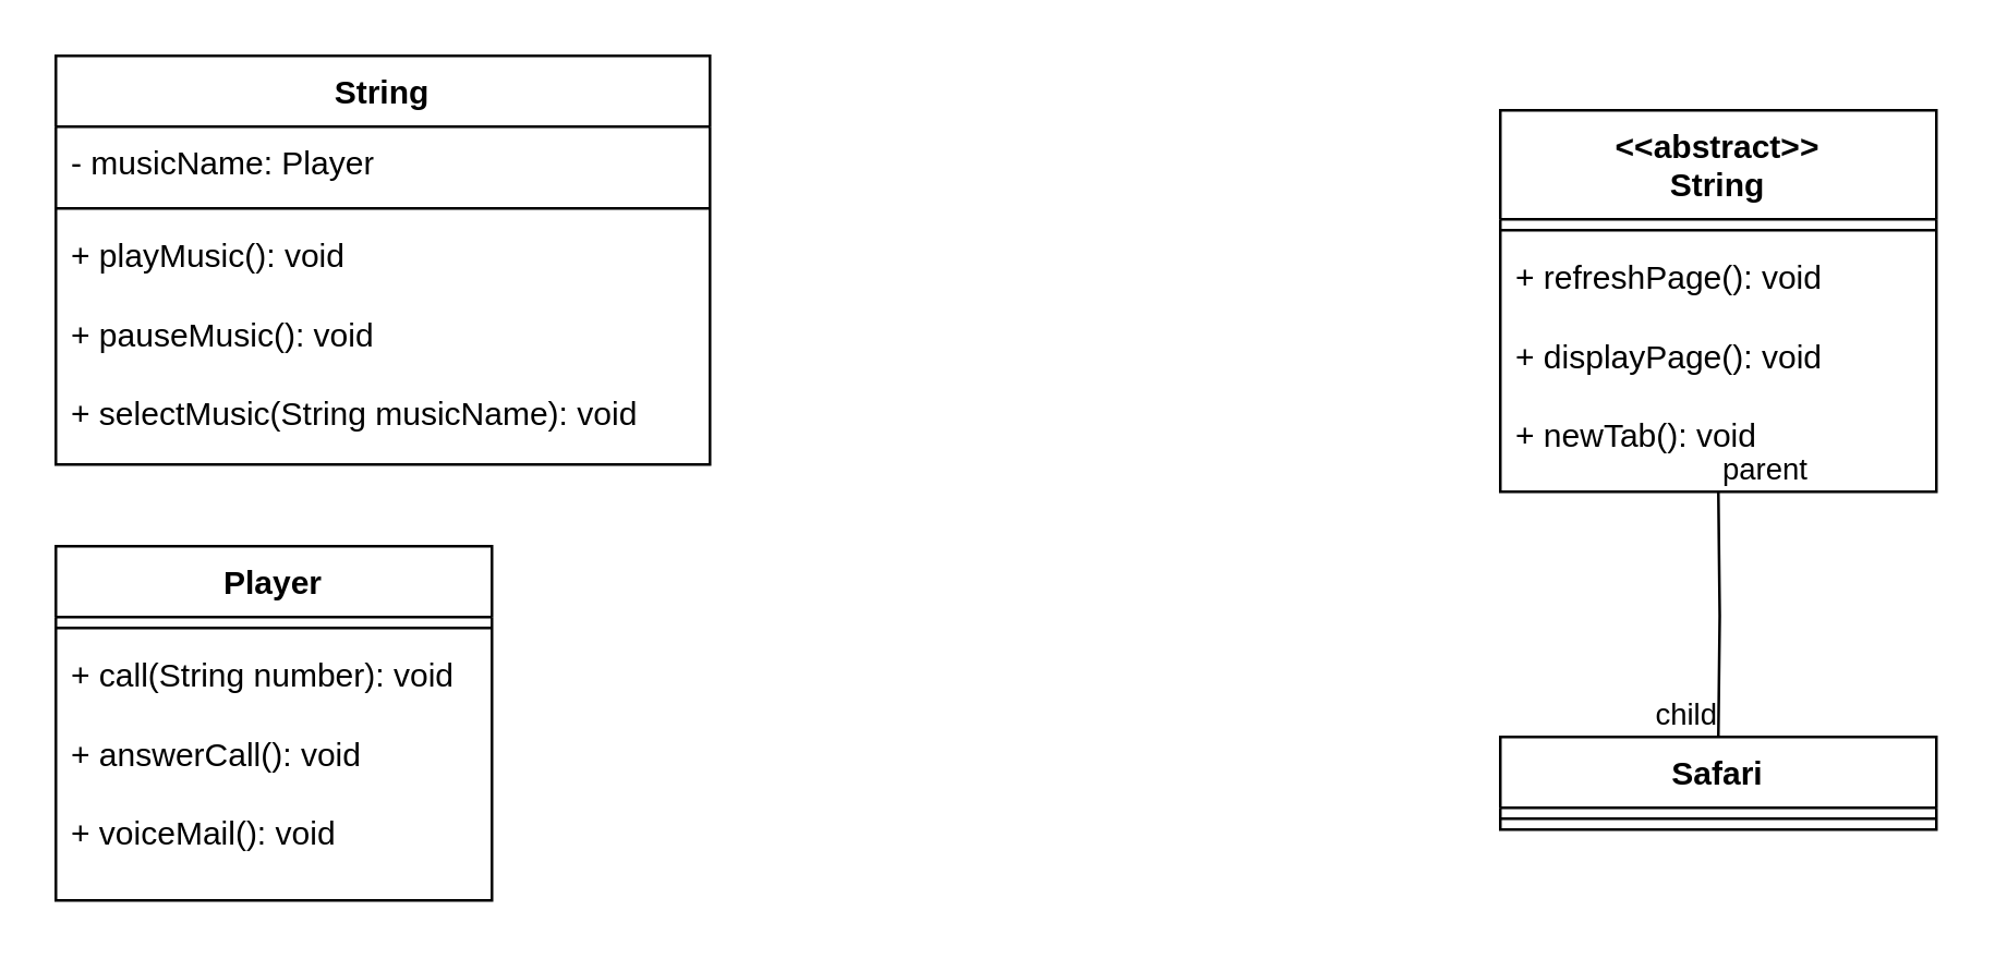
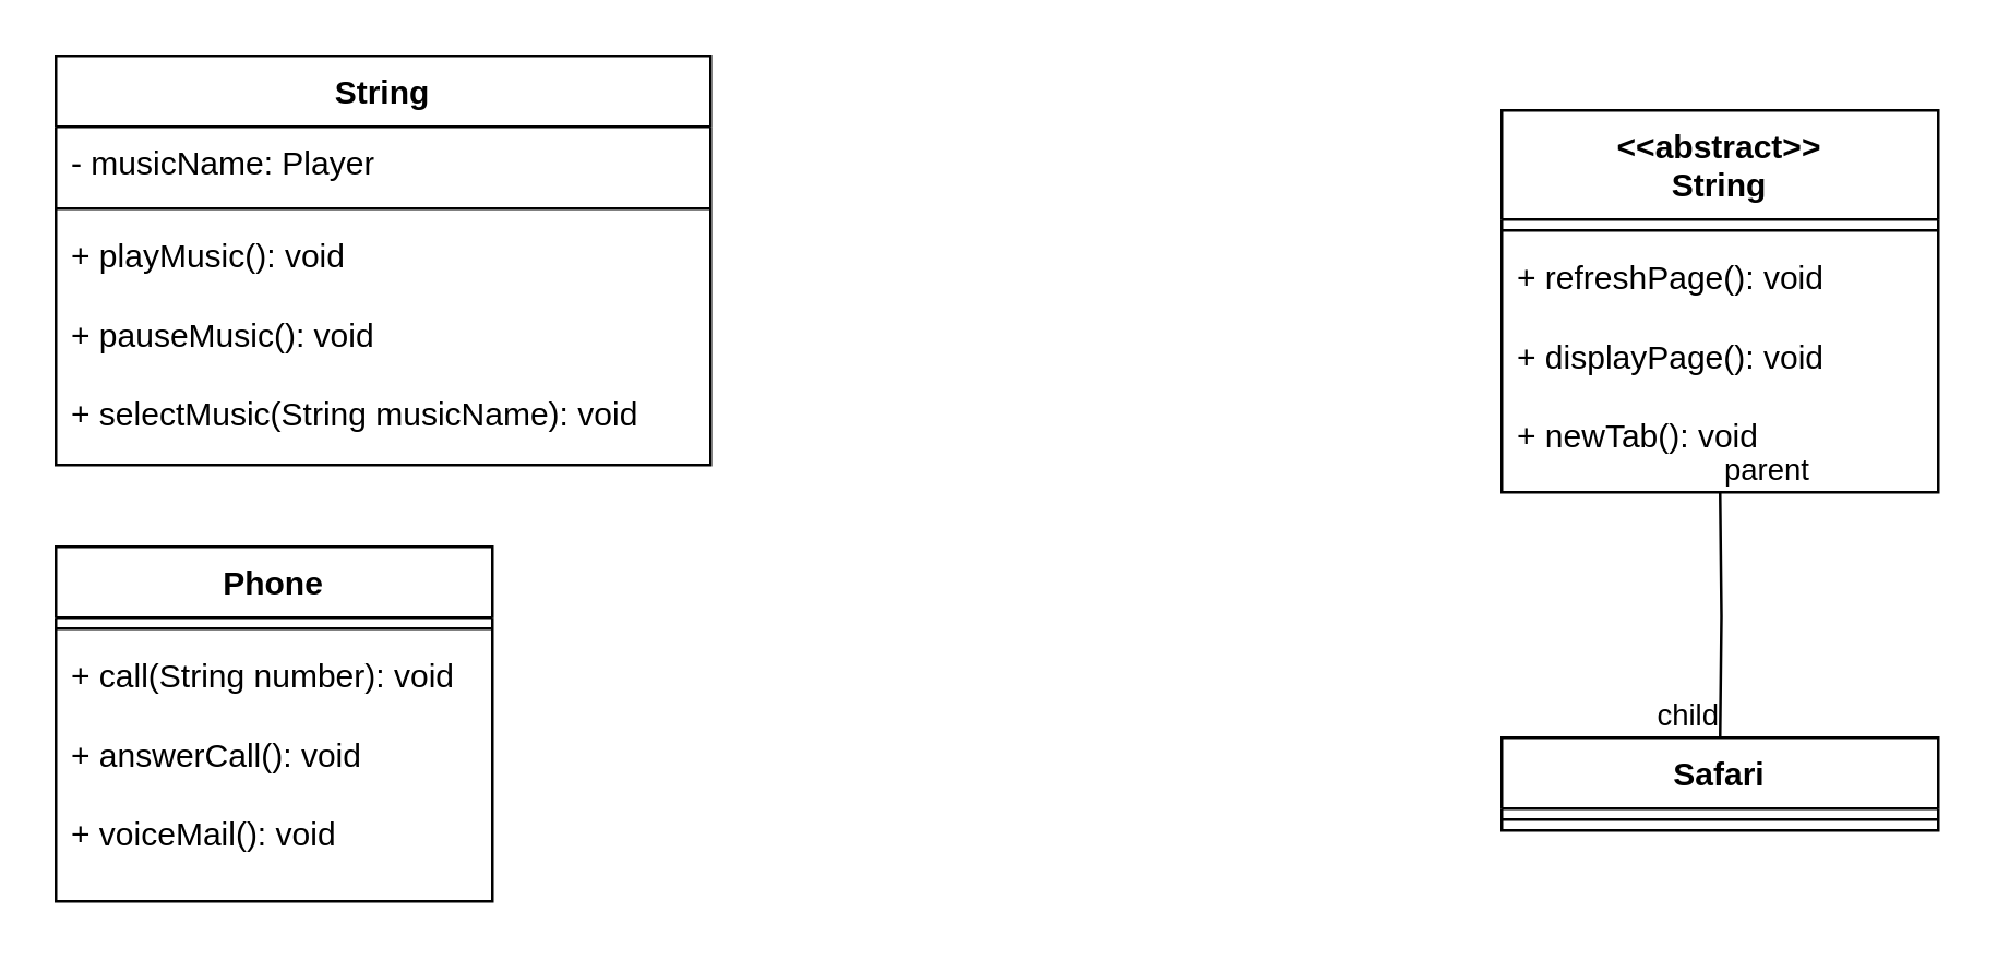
- <mxCell id="10" value="Player" style="swimlane;fontStyle=1;align=center;verticalAlign=top;childLayout=stackLayout;horizontal=1;startSize=26;horizontalStack=0;resizeParent=1;resizeParentMax=0;resizeLast=0;collapsible=1;marginBottom=0;whiteSpace=wrap;html=1;" vertex="1" parent="1"><mxGeometry x="20" y="200" width="160" height="130" as="geometry" /></mxCell>
+ <mxCell id="10" value="Phone" style="swimlane;fontStyle=1;align=center;verticalAlign=top;childLayout=stackLayout;horizontal=1;startSize=26;horizontalStack=0;resizeParent=1;resizeParentMax=0;resizeLast=0;collapsible=1;marginBottom=0;whiteSpace=wrap;html=1;" vertex="1" parent="1"><mxGeometry x="20" y="200" width="160" height="130" as="geometry" /></mxCell>
